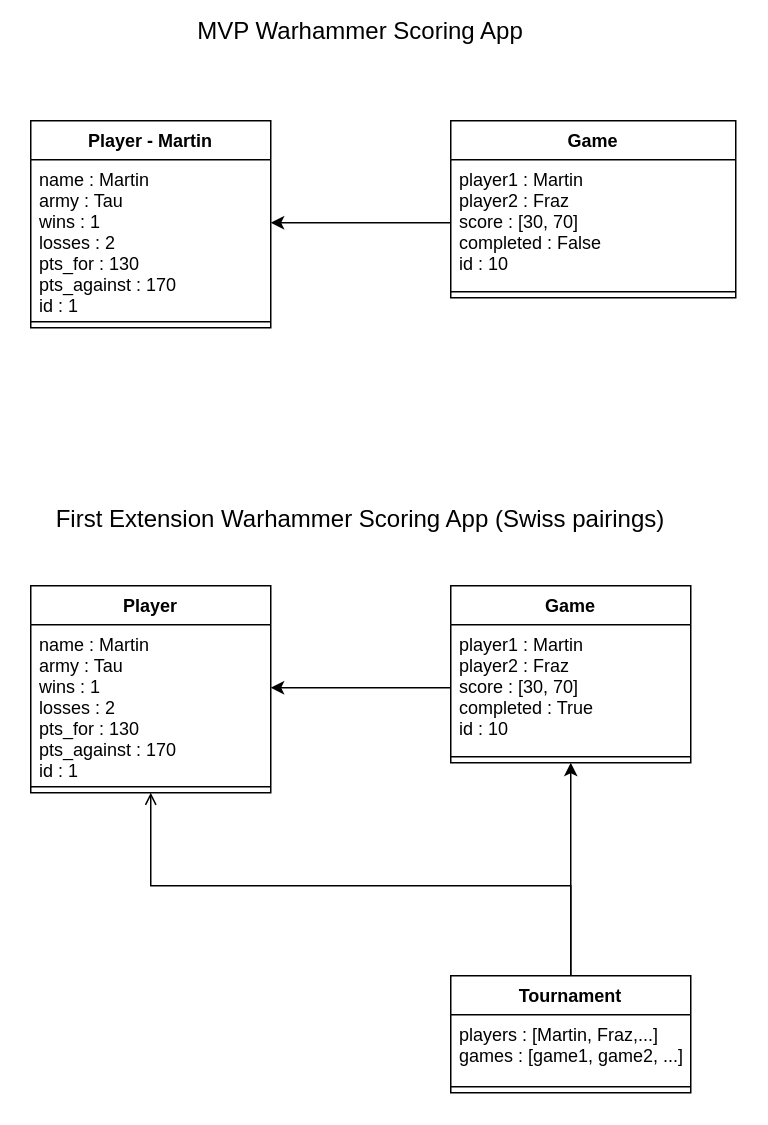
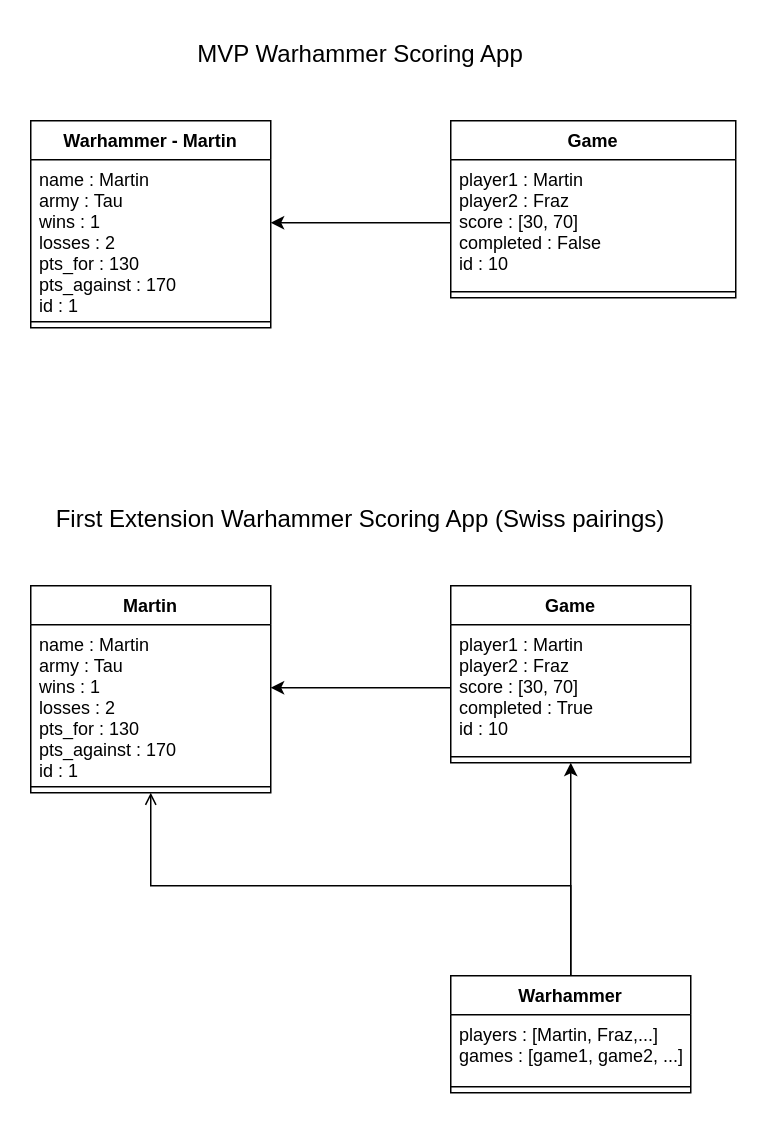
- <mxCell id="9" value="MVP Warhammer Scoring App" style="text;html=1;strokeColor=none;fillColor=none;align=center;verticalAlign=middle;whiteSpace=wrap;rounded=0;fontSize=16;" parent="1" vertex="1"><mxGeometry x="120" y="5" width="240" height="30" as="geometry" /></mxCell>
+ <mxCell id="9" value="MVP Warhammer Scoring App" style="text;html=1;strokeColor=none;fillColor=none;align=center;verticalAlign=middle;whiteSpace=wrap;rounded=0;fontSize=16;" parent="1" vertex="1"><mxGeometry x="120" y="20" width="240" height="30" as="geometry" /></mxCell>
- <mxCell id="2" value="Player - Martin" style="swimlane;fontStyle=1;align=center;verticalAlign=top;childLayout=stackLayout;horizontal=1;startSize=26;horizontalStack=0;resizeParent=1;resizeParentMax=0;resizeLast=0;collapsible=1;marginBottom=0;" parent="1" vertex="1"><mxGeometry x="20" y="80" width="160" height="138" as="geometry" /></mxCell>
+ <mxCell id="2" value="Warhammer - Martin" style="swimlane;fontStyle=1;align=center;verticalAlign=top;childLayout=stackLayout;horizontal=1;startSize=26;horizontalStack=0;resizeParent=1;resizeParentMax=0;resizeLast=0;collapsible=1;marginBottom=0;" parent="1" vertex="1"><mxGeometry x="20" y="80" width="160" height="138" as="geometry" /></mxCell>
- <mxCell id="11" value="Player" style="swimlane;fontStyle=1;align=center;verticalAlign=top;childLayout=stackLayout;horizontal=1;startSize=26;horizontalStack=0;resizeParent=1;resizeParentMax=0;resizeLast=0;collapsible=1;marginBottom=0;" parent="1" vertex="1"><mxGeometry x="20" y="390" width="160" height="138" as="geometry" /></mxCell>
+ <mxCell id="11" value="Martin" style="swimlane;fontStyle=1;align=center;verticalAlign=top;childLayout=stackLayout;horizontal=1;startSize=26;horizontalStack=0;resizeParent=1;resizeParentMax=0;resizeLast=0;collapsible=1;marginBottom=0;" parent="1" vertex="1"><mxGeometry x="20" y="390" width="160" height="138" as="geometry" /></mxCell>
- <mxCell id="20" value="Tournament" style="swimlane;fontStyle=1;align=center;verticalAlign=top;childLayout=stackLayout;horizontal=1;startSize=26;horizontalStack=0;resizeParent=1;resizeParentMax=0;resizeLast=0;collapsible=1;marginBottom=0;fontSize=12;" parent="1" vertex="1"><mxGeometry x="300" y="650" width="160" height="78" as="geometry" /></mxCell>
+ <mxCell id="20" value="Warhammer" style="swimlane;fontStyle=1;align=center;verticalAlign=top;childLayout=stackLayout;horizontal=1;startSize=26;horizontalStack=0;resizeParent=1;resizeParentMax=0;resizeLast=0;collapsible=1;marginBottom=0;fontSize=12;" parent="1" vertex="1"><mxGeometry x="300" y="650" width="160" height="78" as="geometry" /></mxCell>
